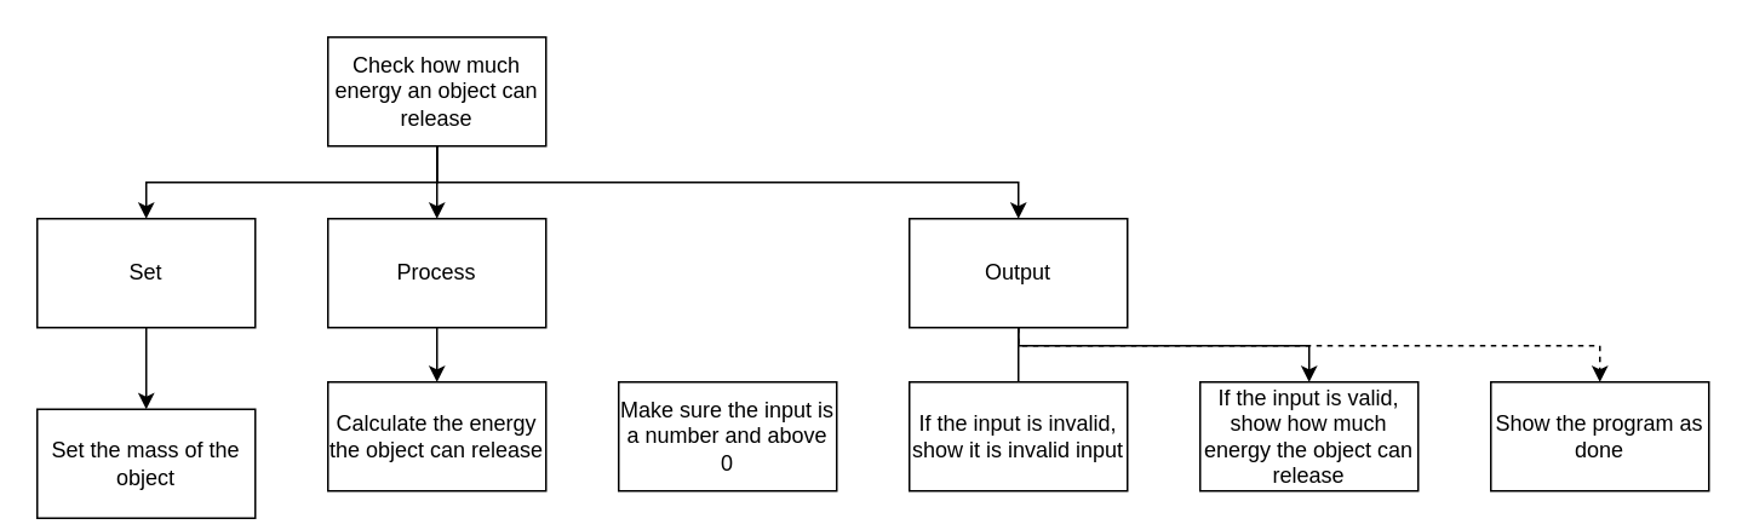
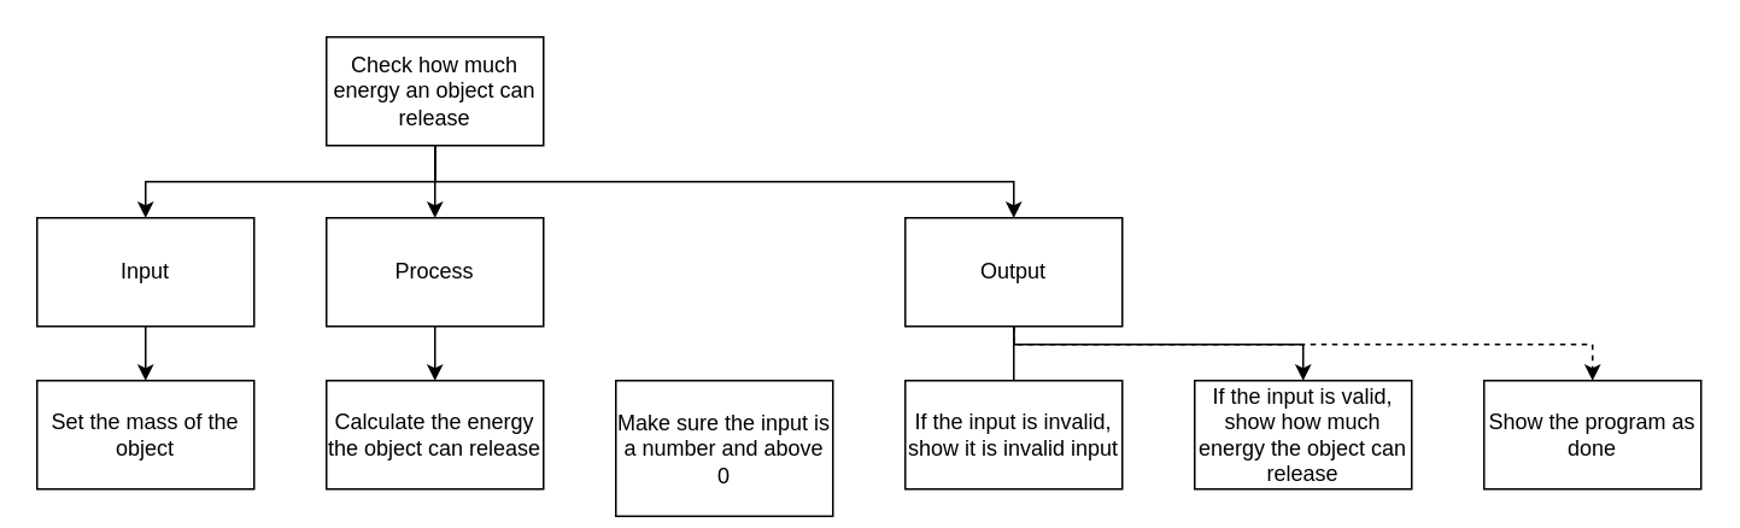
- <mxCell id="7" value="Set" style="rounded=0;whiteSpace=wrap;html=1;" parent="1" vertex="1"><mxGeometry x="20" y="120" width="120" height="60" as="geometry" /></mxCell>
+ <mxCell id="7" value="Input" style="rounded=0;whiteSpace=wrap;html=1;" parent="1" vertex="1"><mxGeometry x="20" y="120" width="120" height="60" as="geometry" /></mxCell>
- <mxCell id="18" value="Make sure the input is a number and above 0" style="rounded=0;whiteSpace=wrap;html=1;" vertex="1" parent="1"><mxGeometry x="340" y="210" width="120" height="60" as="geometry" /></mxCell>
+ <mxCell id="18" value="Make sure the input is a number and above 0" style="rounded=0;whiteSpace=wrap;html=1;" vertex="1" parent="1"><mxGeometry x="340" y="210" width="120" height="75" as="geometry" /></mxCell>
- <mxCell id="14" value="Set the mass of the object" style="rounded=0;whiteSpace=wrap;html=1;" parent="1" vertex="1"><mxGeometry x="20" y="225" width="120" height="60" as="geometry" /></mxCell>
+ <mxCell id="14" value="Set the mass of the object" style="rounded=0;whiteSpace=wrap;html=1;" parent="1" vertex="1"><mxGeometry x="20" y="210" width="120" height="60" as="geometry" /></mxCell>
